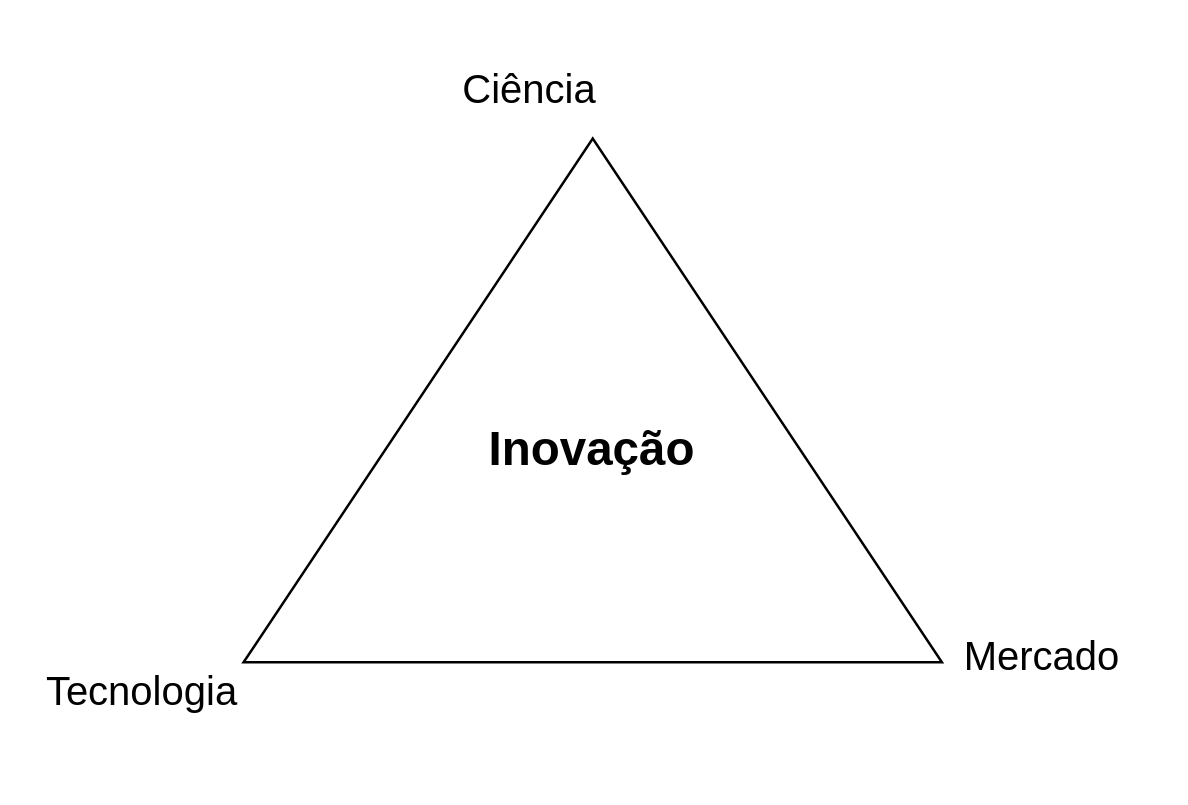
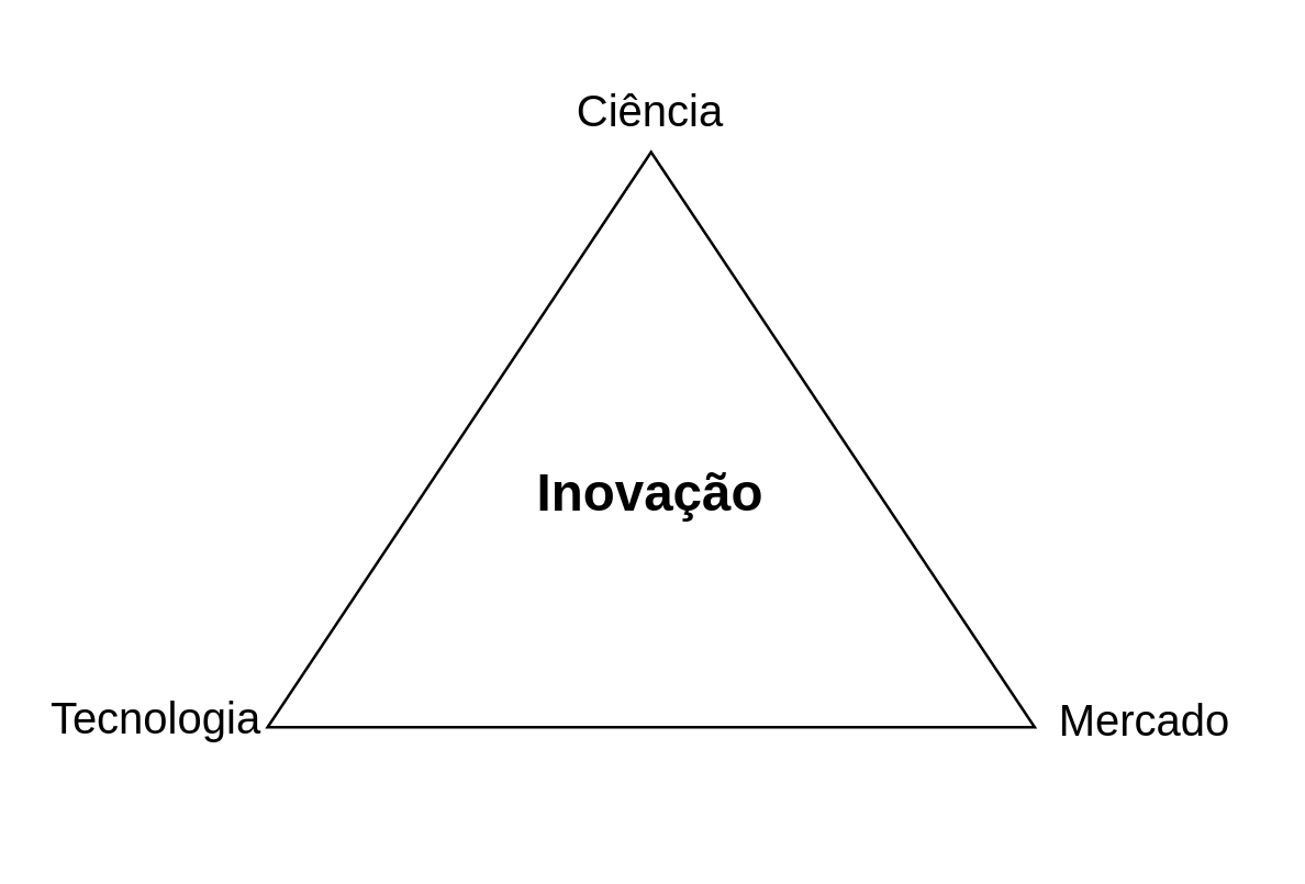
- <mxCell id="5" value="&lt;font style=&quot;font-size: 16px&quot;&gt;Ciência&lt;/font&gt;" style="text;html=1;strokeColor=none;fillColor=none;align=center;verticalAlign=middle;whiteSpace=wrap;rounded=0;" vertex="1" parent="1"><mxGeometry x="175" y="25" width="73" height="20" as="geometry" /></mxCell>
+ <mxCell id="5" value="&lt;font style=&quot;font-size: 16px&quot;&gt;Ciência&lt;/font&gt;" style="text;html=1;strokeColor=none;fillColor=none;align=center;verticalAlign=middle;whiteSpace=wrap;rounded=0;" vertex="1" parent="1"><mxGeometry x="200" y="30" width="73" height="20" as="geometry" /></mxCell>
- <mxCell id="4" value="&lt;font style=&quot;font-size: 16px&quot;&gt;Tecnologia&lt;/font&gt;" style="text;html=1;strokeColor=none;fillColor=none;align=center;verticalAlign=middle;whiteSpace=wrap;rounded=0;" vertex="1" parent="1"><mxGeometry x="20" y="266" width="73" height="20" as="geometry" /></mxCell>
+ <mxCell id="4" value="&lt;font style=&quot;font-size: 16px&quot;&gt;Tecnologia&lt;/font&gt;" style="text;html=1;strokeColor=none;fillColor=none;align=center;verticalAlign=middle;whiteSpace=wrap;rounded=0;" vertex="1" parent="1"><mxGeometry x="20" y="251" width="73" height="20" as="geometry" /></mxCell>
